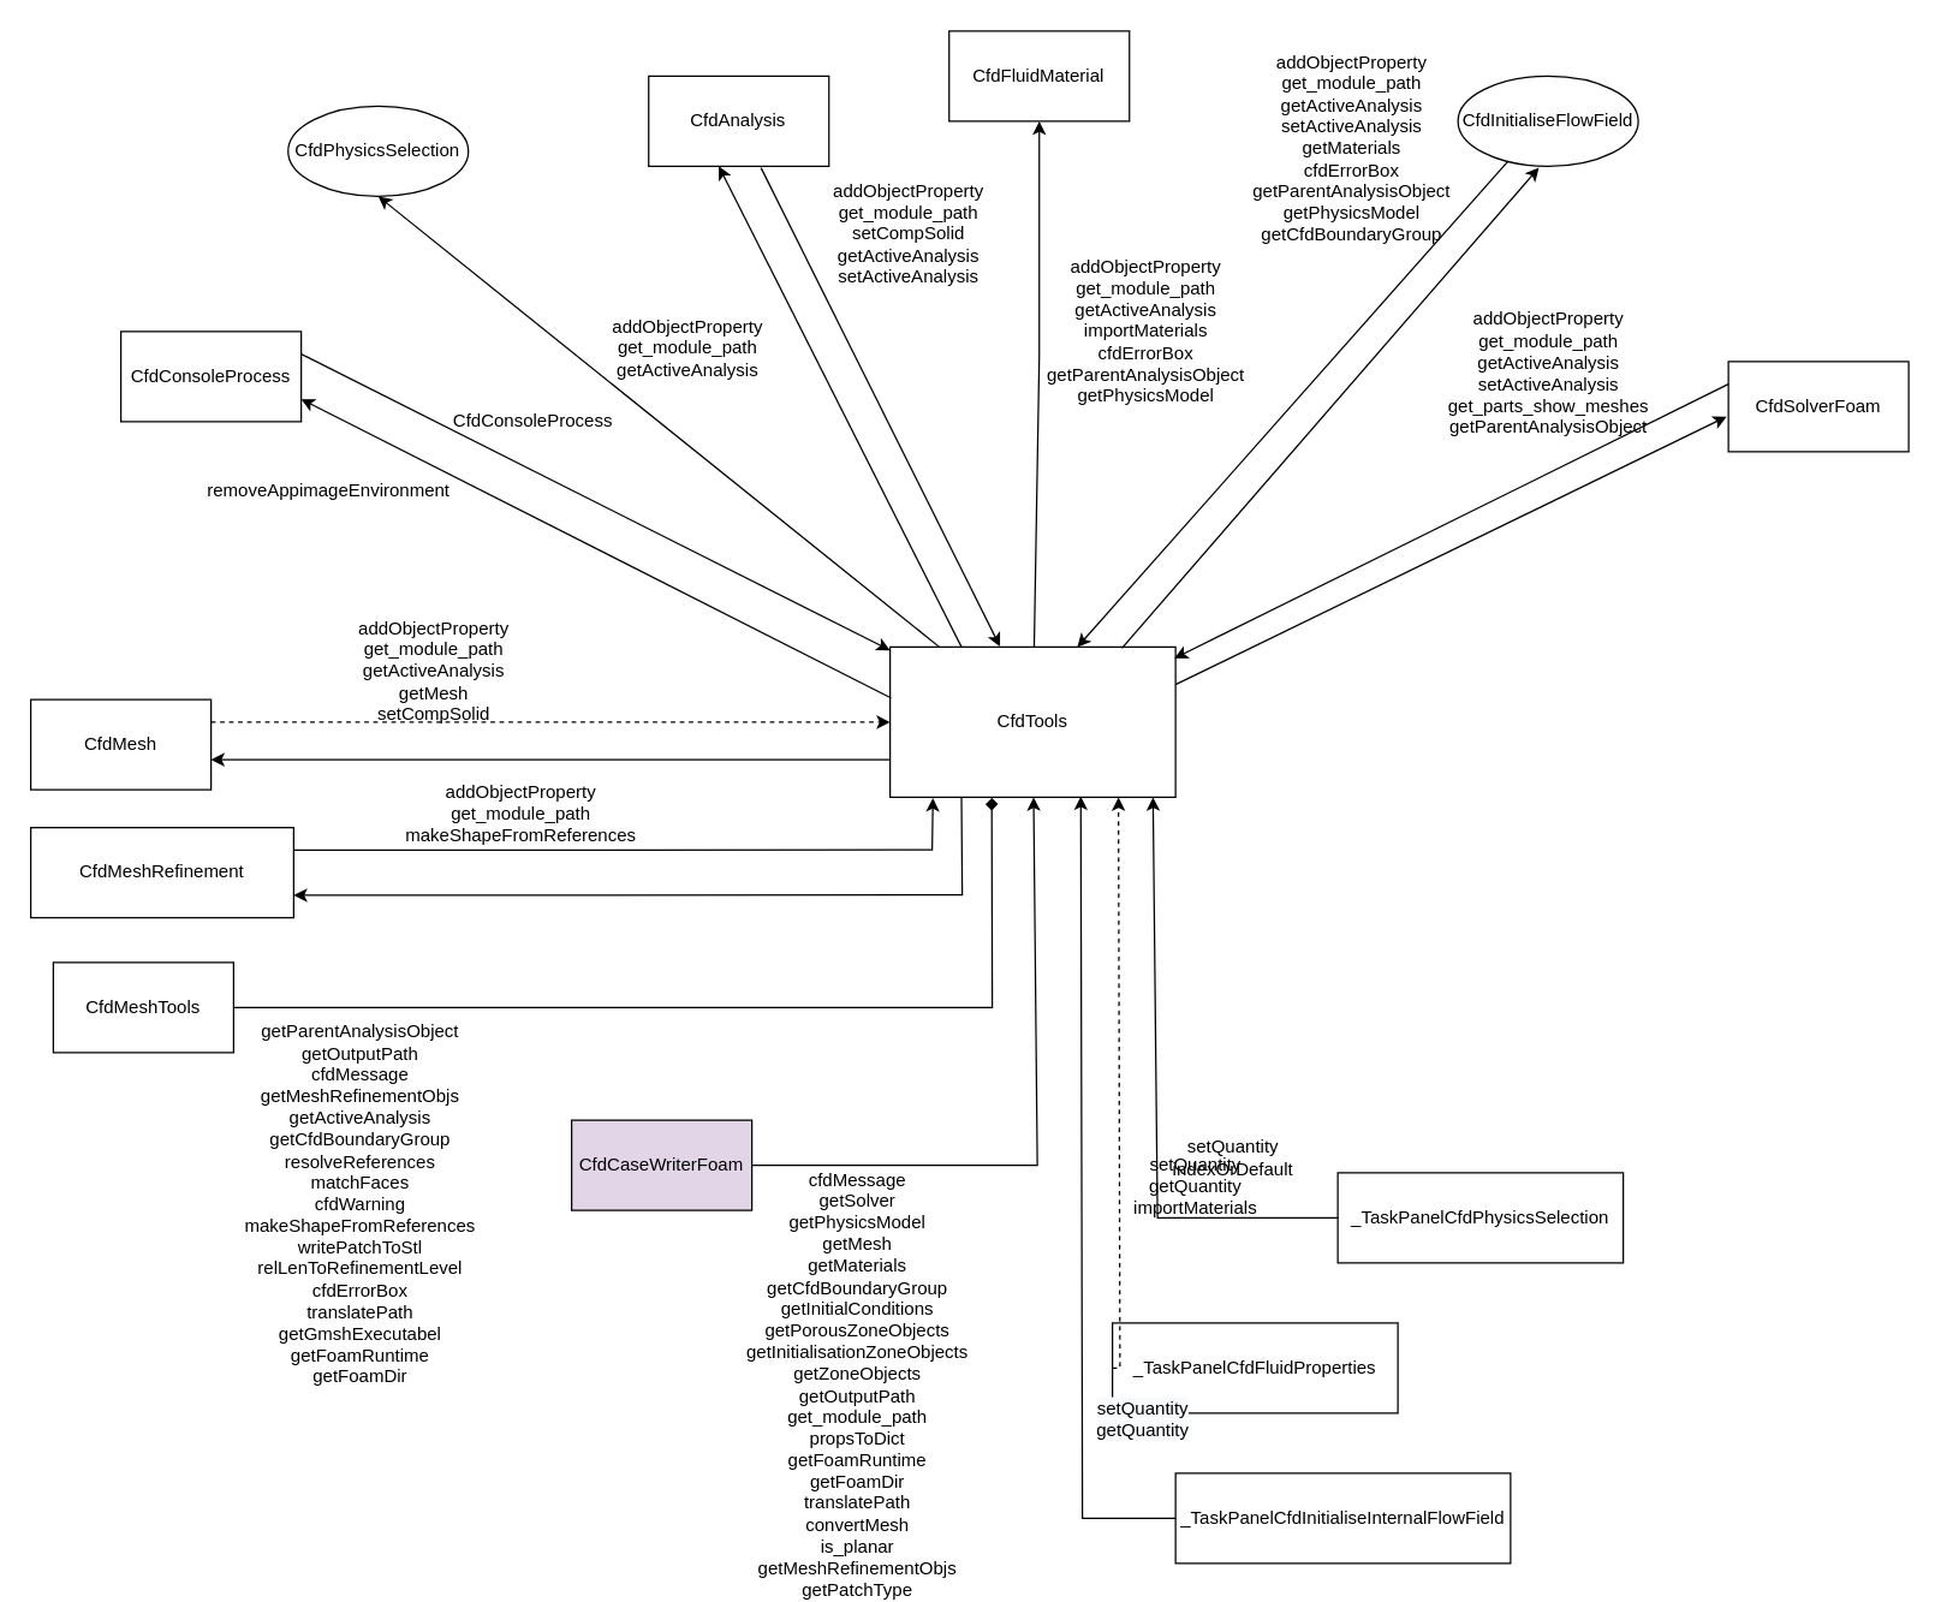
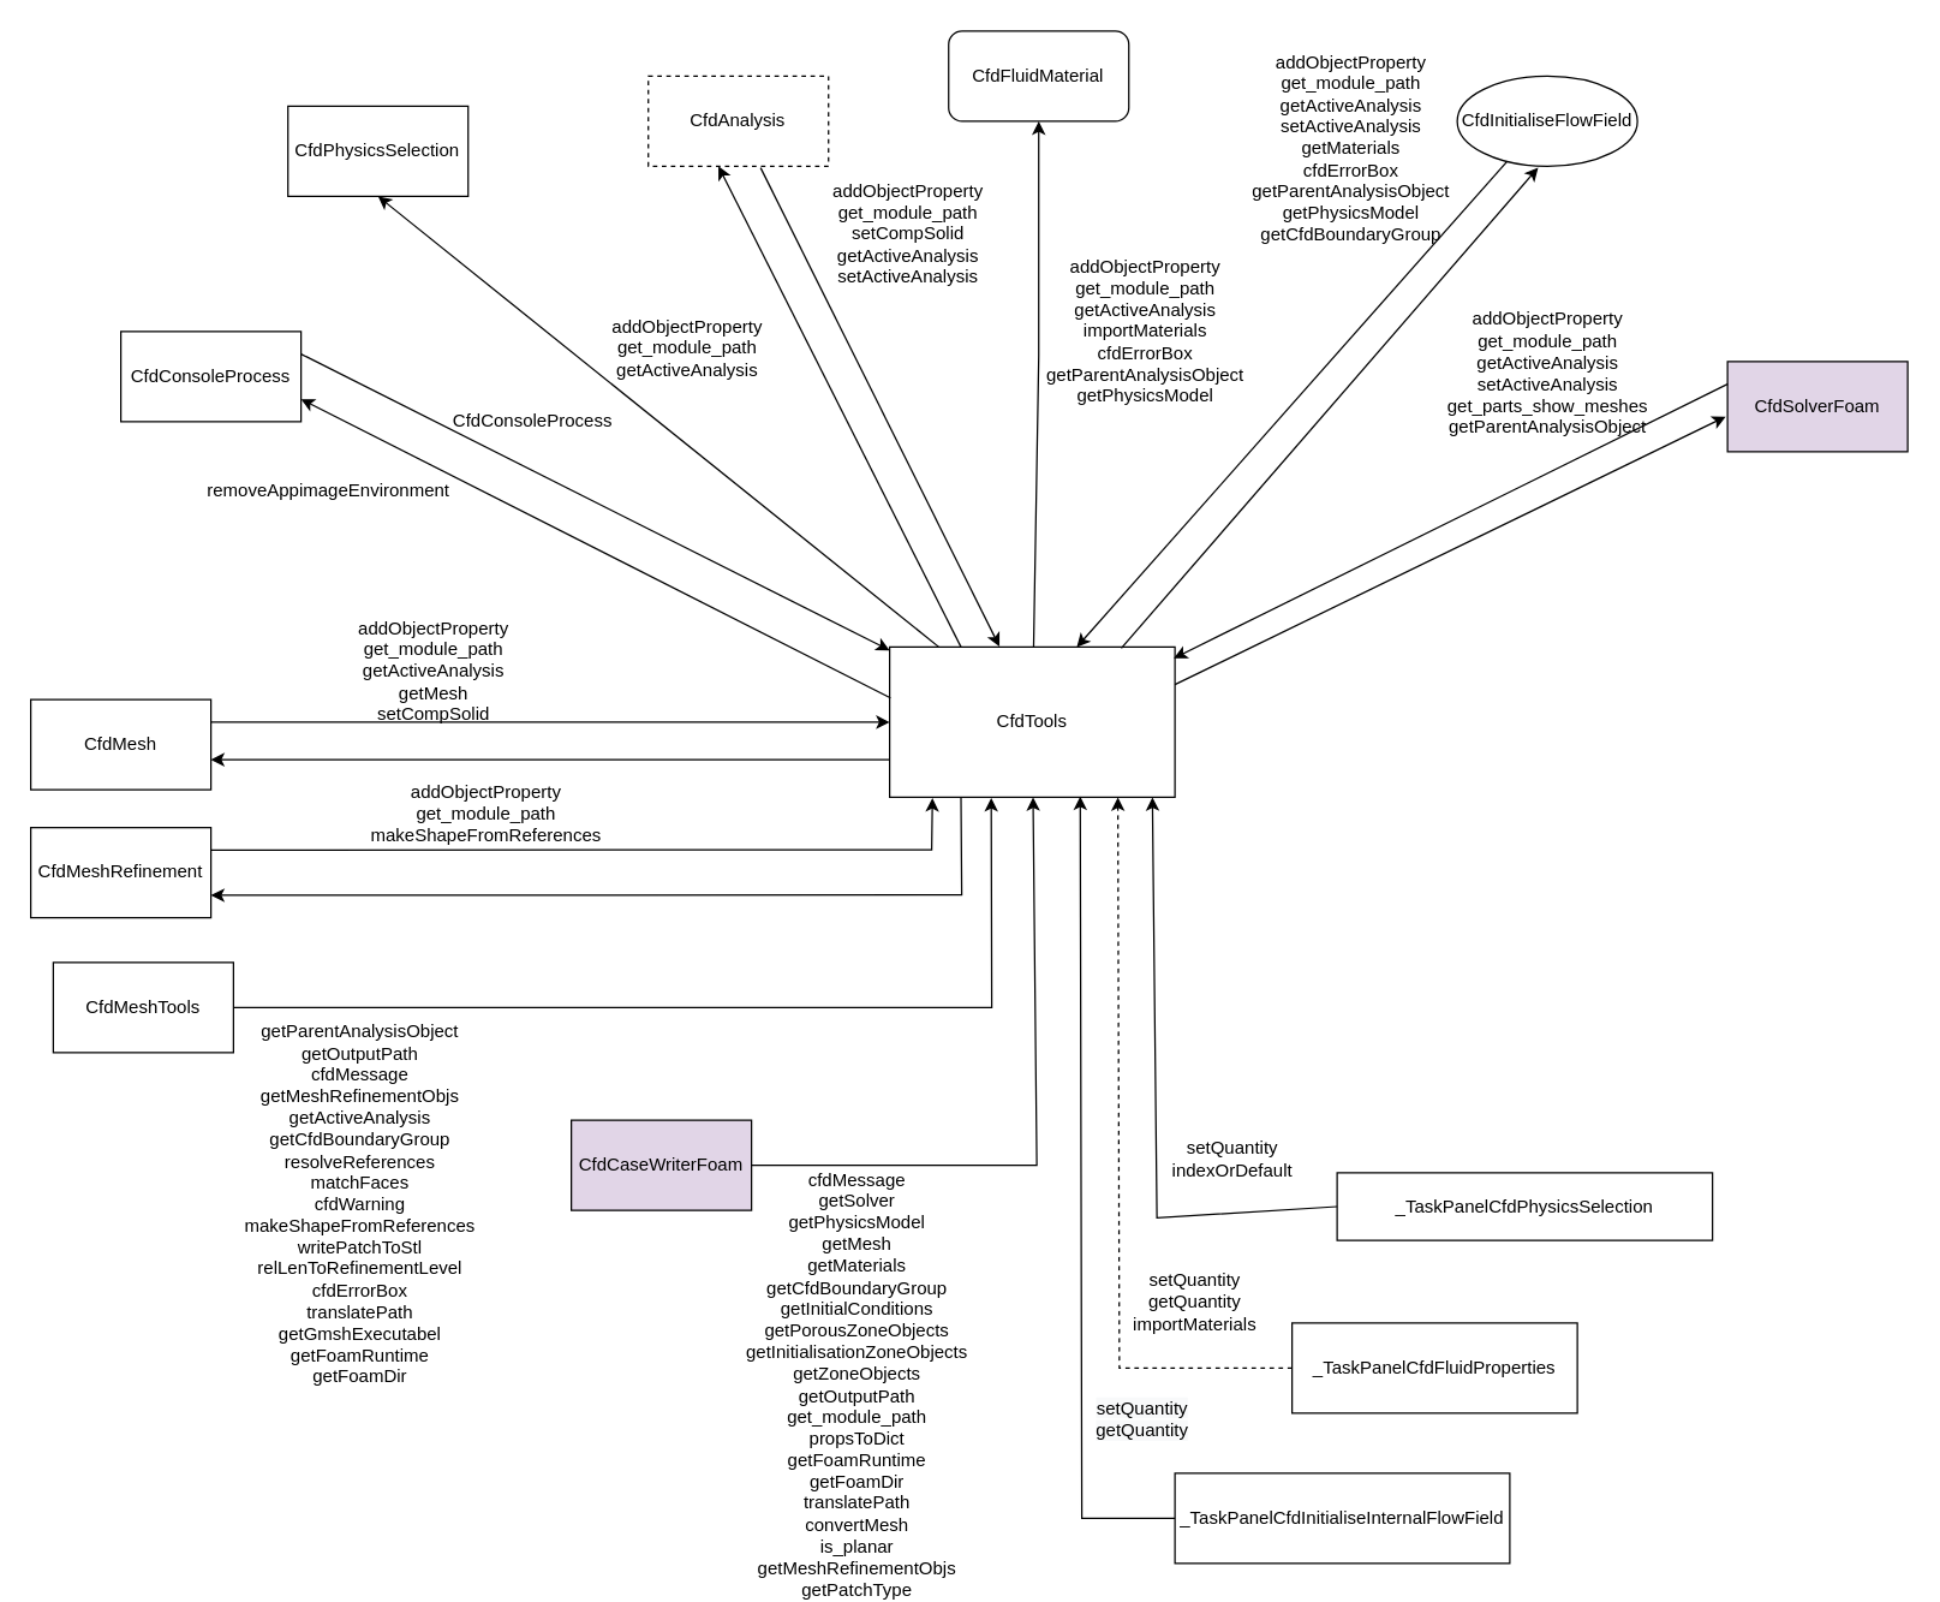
- <mxCell id="5" value="CfdFluidMaterial" style="rounded=0;whiteSpace=wrap;html=1;" vertex="1" parent="1"><mxGeometry x="631.29" y="20" width="120" height="60" as="geometry" /></mxCell>
+ <mxCell id="5" value="CfdFluidMaterial" style="whiteSpace=wrap;html=1;rounded=1;" vertex="1" parent="1"><mxGeometry x="631.29" y="20" width="120" height="60" as="geometry" /></mxCell>
- <mxCell id="2" value="&lt;span style=&quot;font-family: Helvetica, Arial, freesans, sans-serif; text-align: start; background-color: rgb(255, 255, 255);&quot;&gt;&lt;font style=&quot;font-size: 12px;&quot;&gt;CfdAnalysis&lt;/font&gt;&lt;/span&gt;" style="rounded=0;whiteSpace=wrap;html=1;" vertex="1" parent="1"><mxGeometry x="431.29" y="50" width="120" height="60" as="geometry" /></mxCell>
+ <mxCell id="2" value="&lt;span style=&quot;font-family: Helvetica, Arial, freesans, sans-serif; text-align: start; background-color: rgb(255, 255, 255);&quot;&gt;&lt;font style=&quot;font-size: 12px;&quot;&gt;CfdAnalysis&lt;/font&gt;&lt;/span&gt;" style="rounded=0;whiteSpace=wrap;html=1;dashed=1;" vertex="1" parent="1"><mxGeometry x="431.29" y="50" width="120" height="60" as="geometry" /></mxCell>
- <mxCell id="4" value="CfdPhysicsSelection" style="ellipse;whiteSpace=wrap;html=1;" vertex="1" parent="1"><mxGeometry x="191.29" y="70" width="120" height="60" as="geometry" /></mxCell>
+ <mxCell id="4" value="CfdPhysicsSelection" style="rounded=0;whiteSpace=wrap;html=1;" vertex="1" parent="1"><mxGeometry x="191.29" y="70" width="120" height="60" as="geometry" /></mxCell>
- <mxCell id="7" value="CfdSolverFoam" style="rounded=0;whiteSpace=wrap;html=1;" vertex="1" parent="1"><mxGeometry x="1150" y="240" width="120" height="60" as="geometry" /></mxCell>
+ <mxCell id="7" value="CfdSolverFoam" style="rounded=0;whiteSpace=wrap;html=1;fillColor=#e1d5e7;" vertex="1" parent="1"><mxGeometry x="1150" y="240" width="120" height="60" as="geometry" /></mxCell>
- <mxCell id="23" value="" style="endArrow=classic;html=1;rounded=0;fontSize=12;fontColor=#000000;exitX=1;exitY=0.25;exitDx=0;exitDy=0;dashed=1;" edge="1" parent="1" source="22" target="3"><mxGeometry width="50" height="50" relative="1" as="geometry"><mxPoint x="592" y="411.4" as="sourcePoint" /><mxPoint x="445.27" y="321.1" as="targetPoint" /><Array as="points" /></mxGeometry></mxCell>
+ <mxCell id="23" value="" style="endArrow=classic;html=1;rounded=0;fontSize=12;fontColor=#000000;exitX=1;exitY=0.25;exitDx=0;exitDy=0;" edge="1" parent="1" source="22" target="3"><mxGeometry width="50" height="50" relative="1" as="geometry"><mxPoint x="592" y="411.4" as="sourcePoint" /><mxPoint x="445.27" y="321.1" as="targetPoint" /><Array as="points" /></mxGeometry></mxCell>
- <mxCell id="31" value="" style="endArrow=diamond;html=1;rounded=0;fontSize=12;fontColor=#000000;exitX=1;exitY=0.5;exitDx=0;exitDy=0;entryX=0.356;entryY=1.004;entryDx=0;entryDy=0;entryPerimeter=0;" edge="1" parent="1" source="30" target="3"><mxGeometry width="50" height="50" relative="1" as="geometry"><mxPoint x="312" y="681.4" as="sourcePoint" /><mxPoint x="660" y="550" as="targetPoint" /><Array as="points"><mxPoint x="660" y="670" /></Array></mxGeometry></mxCell>
+ <mxCell id="31" value="" style="endArrow=classic;html=1;rounded=0;fontSize=12;fontColor=#000000;exitX=1;exitY=0.5;exitDx=0;exitDy=0;entryX=0.356;entryY=1.004;entryDx=0;entryDy=0;entryPerimeter=0;" edge="1" parent="1" source="30" target="3"><mxGeometry width="50" height="50" relative="1" as="geometry"><mxPoint x="312" y="681.4" as="sourcePoint" /><mxPoint x="660" y="550" as="targetPoint" /><Array as="points"><mxPoint x="660" y="670" /></Array></mxGeometry></mxCell>
- <mxCell id="26" value="CfdMeshRefinement" style="rounded=0;whiteSpace=wrap;html=1;labelBackgroundColor=none;fontSize=12;fontColor=#000000;" vertex="1" parent="1"><mxGeometry x="20" y="550.22" width="175" height="60" as="geometry" /></mxCell>
+ <mxCell id="26" value="CfdMeshRefinement" style="rounded=0;whiteSpace=wrap;html=1;labelBackgroundColor=none;fontSize=12;fontColor=#000000;" vertex="1" parent="1"><mxGeometry x="20" y="550.22" width="120" height="60" as="geometry" /></mxCell>
- <mxCell id="33" value="_TaskPanelCfdPhysicsSelection" style="rounded=0;whiteSpace=wrap;html=1;labelBackgroundColor=none;fontSize=12;fontColor=#000000;" vertex="1" parent="1"><mxGeometry x="890" y="780" width="190" height="60" as="geometry" /></mxCell>
+ <mxCell id="33" value="_TaskPanelCfdPhysicsSelection" style="rounded=0;whiteSpace=wrap;html=1;labelBackgroundColor=none;fontSize=12;fontColor=#000000;" vertex="1" parent="1"><mxGeometry x="890" y="780" width="250" height="45" as="geometry" /></mxCell>
- <mxCell id="36" value="_TaskPanelCfdFluidProperties" style="rounded=0;whiteSpace=wrap;html=1;labelBackgroundColor=none;fontSize=12;fontColor=#000000;" vertex="1" parent="1"><mxGeometry x="740" y="880" width="190" height="60" as="geometry" /></mxCell>
+ <mxCell id="36" value="_TaskPanelCfdFluidProperties" style="rounded=0;whiteSpace=wrap;html=1;labelBackgroundColor=none;fontSize=12;fontColor=#000000;" vertex="1" parent="1"><mxGeometry x="860" y="880" width="190" height="60" as="geometry" /></mxCell>
